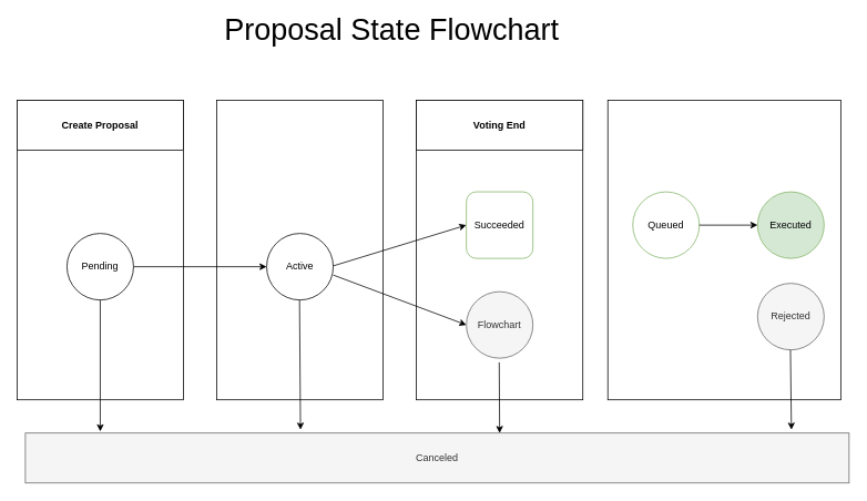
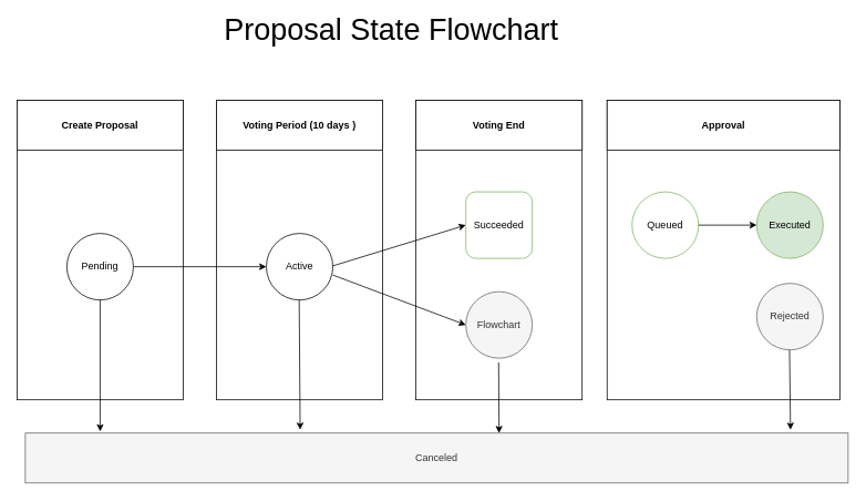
+ <mxCell id="7" value="&lt;b&gt;Voting Period (10 days )&lt;/b&gt;" style="rounded=0;whiteSpace=wrap;html=1;" parent="1" vertex="1"><mxGeometry x="260" y="120" width="200" height="60" as="geometry" /></mxCell>
+ <mxCell id="9" value="&lt;b&gt;Approval&lt;/b&gt;" style="rounded=0;whiteSpace=wrap;html=1;" parent="1" vertex="1"><mxGeometry x="730" y="120" width="280" height="60" as="geometry" /></mxCell>
